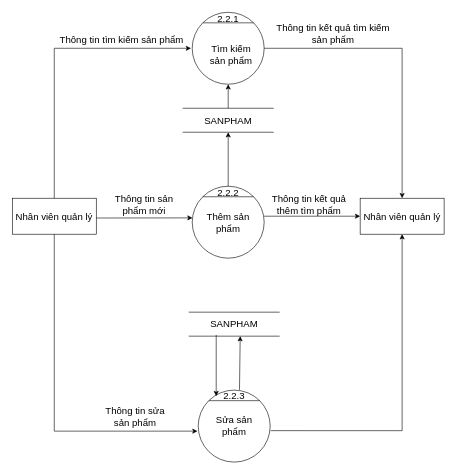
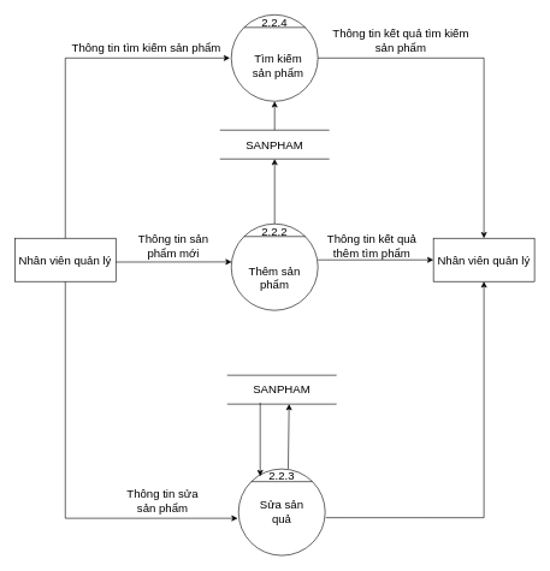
- <mxCell id="13" value="&lt;font style=&quot;font-size: 16px&quot;&gt;2.2.1&lt;/font&gt;" style="text;html=1;strokeColor=none;fillColor=none;align=center;verticalAlign=middle;whiteSpace=wrap;rounded=0;" parent="1" vertex="1"><mxGeometry x="350" y="20" width="60" height="20" as="geometry" /></mxCell>
+ <mxCell id="13" value="&lt;font style=&quot;font-size: 16px&quot;&gt;2.2.4&lt;/font&gt;" style="text;html=1;strokeColor=none;fillColor=none;align=center;verticalAlign=middle;whiteSpace=wrap;rounded=0;" parent="1" vertex="1"><mxGeometry x="350" y="20" width="60" height="20" as="geometry" /></mxCell>
- <mxCell id="7" value="&lt;font style=&quot;font-size: 16px&quot;&gt;Thêm sản phẩm&lt;/font&gt;" style="text;html=1;strokeColor=none;fillColor=none;align=center;verticalAlign=middle;whiteSpace=wrap;rounded=0;fontSize=16;" parent="1" vertex="1"><mxGeometry x="340" y="355" width="80" height="30" as="geometry" /></mxCell>
+ <mxCell id="7" value="&lt;font style=&quot;font-size: 16px&quot;&gt;Thêm sản phẩm&lt;/font&gt;" style="text;html=1;strokeColor=none;fillColor=none;align=center;verticalAlign=middle;whiteSpace=wrap;rounded=0;fontSize=16;" parent="1" vertex="1"><mxGeometry x="340" y="370" width="80" height="30" as="geometry" /></mxCell>
- <mxCell id="10" value="&lt;font style=&quot;font-size: 16px&quot;&gt;Sửa sản phẩm&lt;/font&gt;" style="text;html=1;strokeColor=none;fillColor=none;align=center;verticalAlign=middle;whiteSpace=wrap;rounded=0;fontSize=16;" parent="1" vertex="1"><mxGeometry x="350" y="695" width="80" height="30" as="geometry" /></mxCell>
+ <mxCell id="10" value="&lt;font style=&quot;font-size: 16px&quot;&gt;Sửa sản quả&lt;/font&gt;" style="text;html=1;strokeColor=none;fillColor=none;align=center;verticalAlign=middle;whiteSpace=wrap;rounded=0;fontSize=16;" parent="1" vertex="1"><mxGeometry x="350" y="695" width="80" height="30" as="geometry" /></mxCell>
